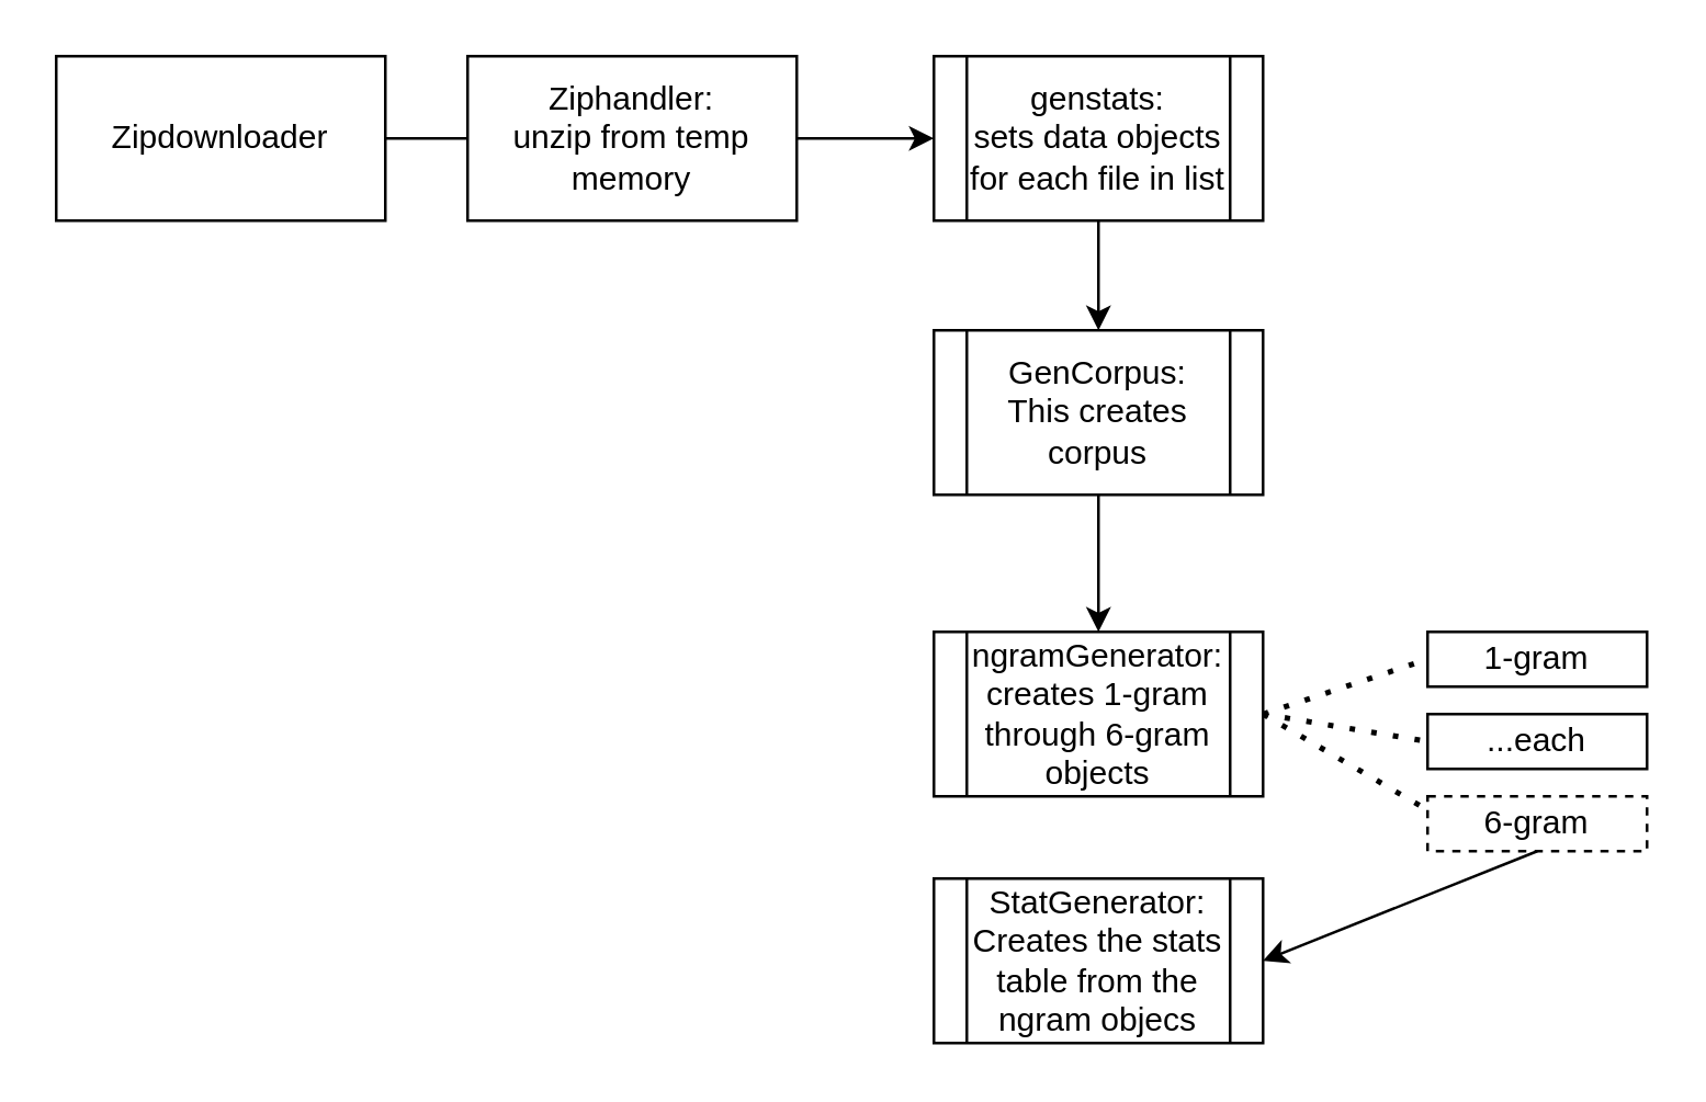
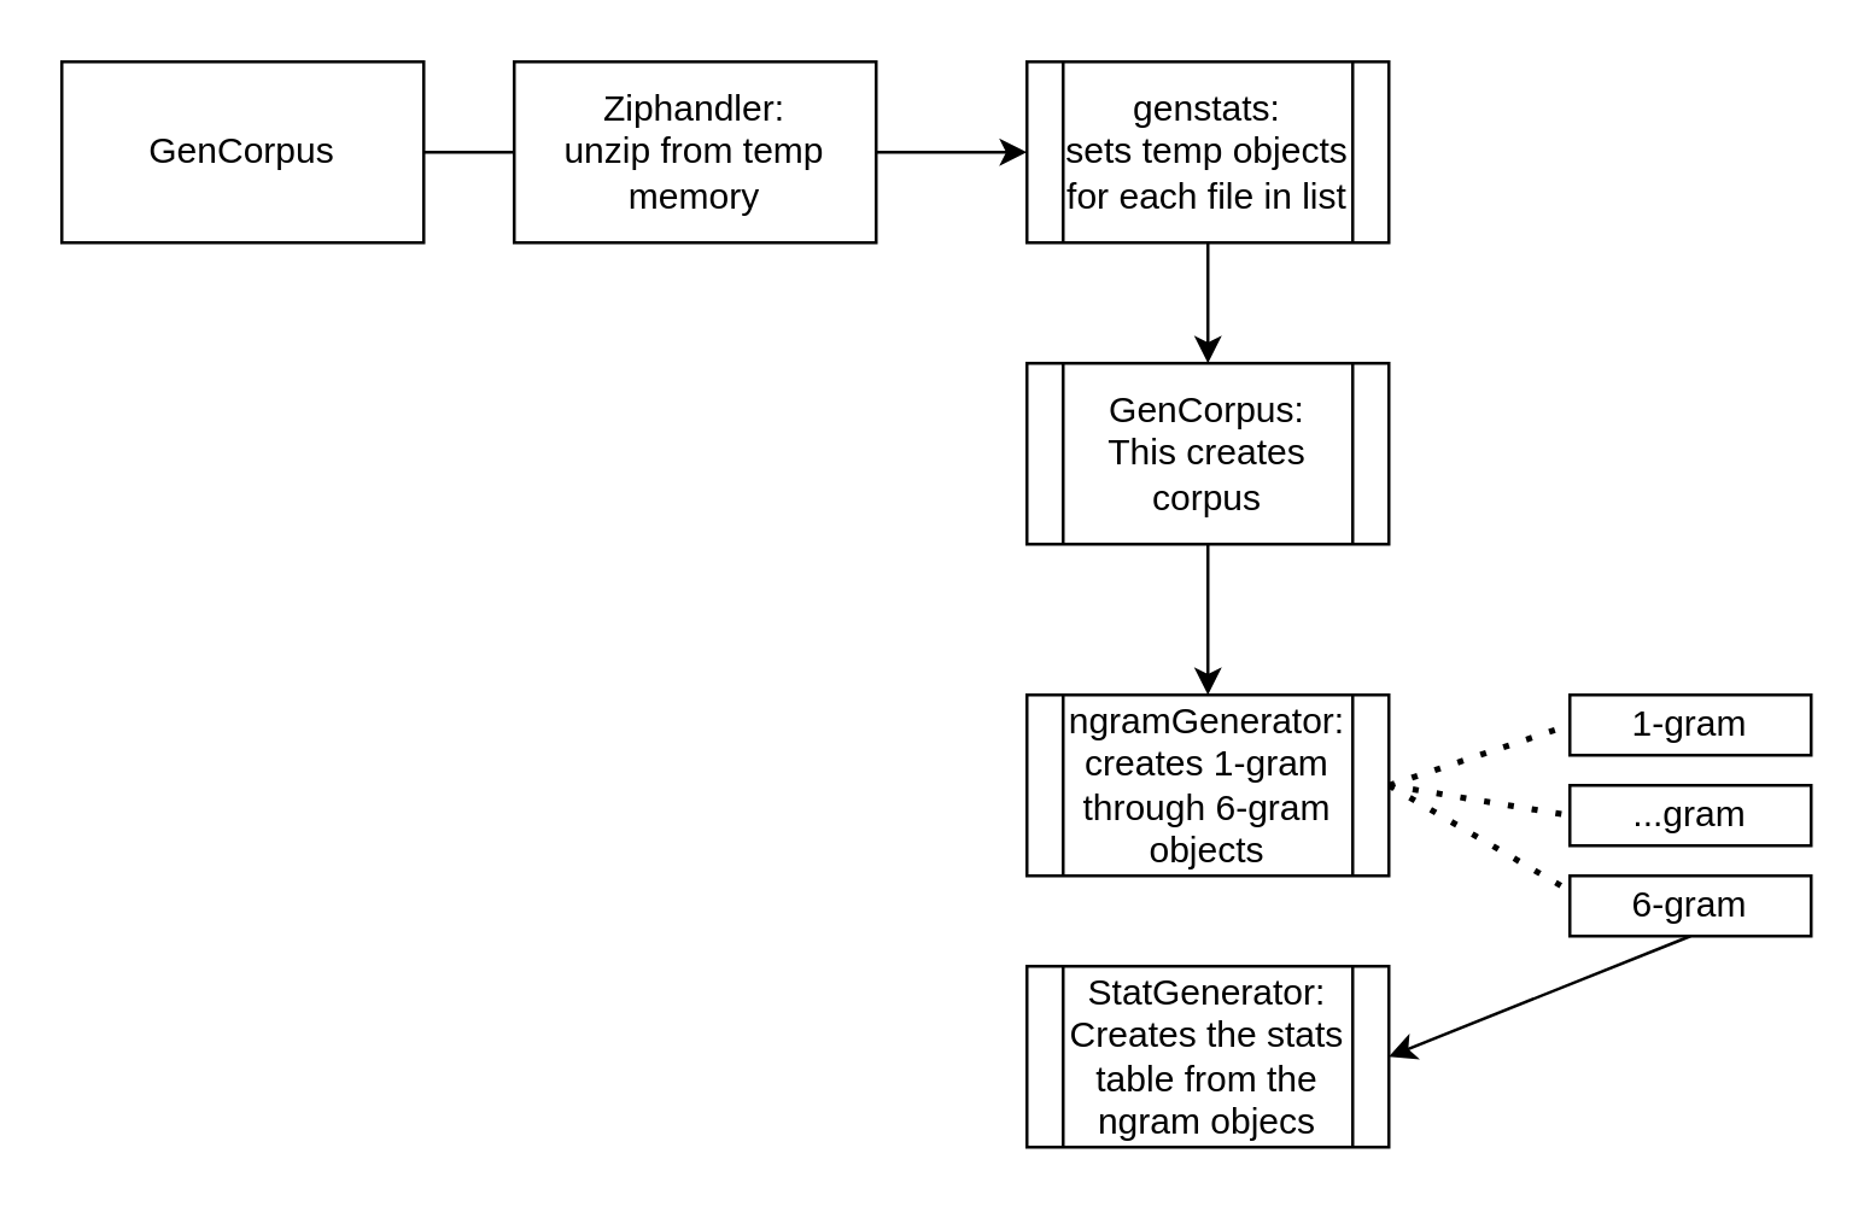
- <mxCell id="2" value="Zipdownloader" style="rounded=0;whiteSpace=wrap;html=1;" vertex="1" parent="1"><mxGeometry x="20" y="20" width="120" height="60" as="geometry" /></mxCell>
+ <mxCell id="2" value="GenCorpus" style="rounded=0;whiteSpace=wrap;html=1;" vertex="1" parent="1"><mxGeometry x="20" y="20" width="120" height="60" as="geometry" /></mxCell>
- <mxCell id="5" value="genstats:&lt;br&gt;sets data objects for each file in list" style="shape=process;whiteSpace=wrap;html=1;backgroundOutline=1;" vertex="1" parent="1"><mxGeometry x="340" y="20" width="120" height="60" as="geometry" /></mxCell>
+ <mxCell id="5" value="genstats:&lt;br&gt;sets temp objects for each file in list" style="shape=process;whiteSpace=wrap;html=1;backgroundOutline=1;" vertex="1" parent="1"><mxGeometry x="340" y="20" width="120" height="60" as="geometry" /></mxCell>
- <mxCell id="13" value="...each" style="rounded=0;whiteSpace=wrap;html=1;" vertex="1" parent="1"><mxGeometry x="520" y="260" width="80" height="20" as="geometry" /></mxCell>
+ <mxCell id="13" value="...gram" style="rounded=0;whiteSpace=wrap;html=1;" vertex="1" parent="1"><mxGeometry x="520" y="260" width="80" height="20" as="geometry" /></mxCell>
- <mxCell id="14" value="6-gram" style="rounded=0;whiteSpace=wrap;html=1;dashed=1;" vertex="1" parent="1"><mxGeometry x="520" y="290" width="80" height="20" as="geometry" /></mxCell>
+ <mxCell id="14" value="6-gram" style="rounded=0;whiteSpace=wrap;html=1;" vertex="1" parent="1"><mxGeometry x="520" y="290" width="80" height="20" as="geometry" /></mxCell>
